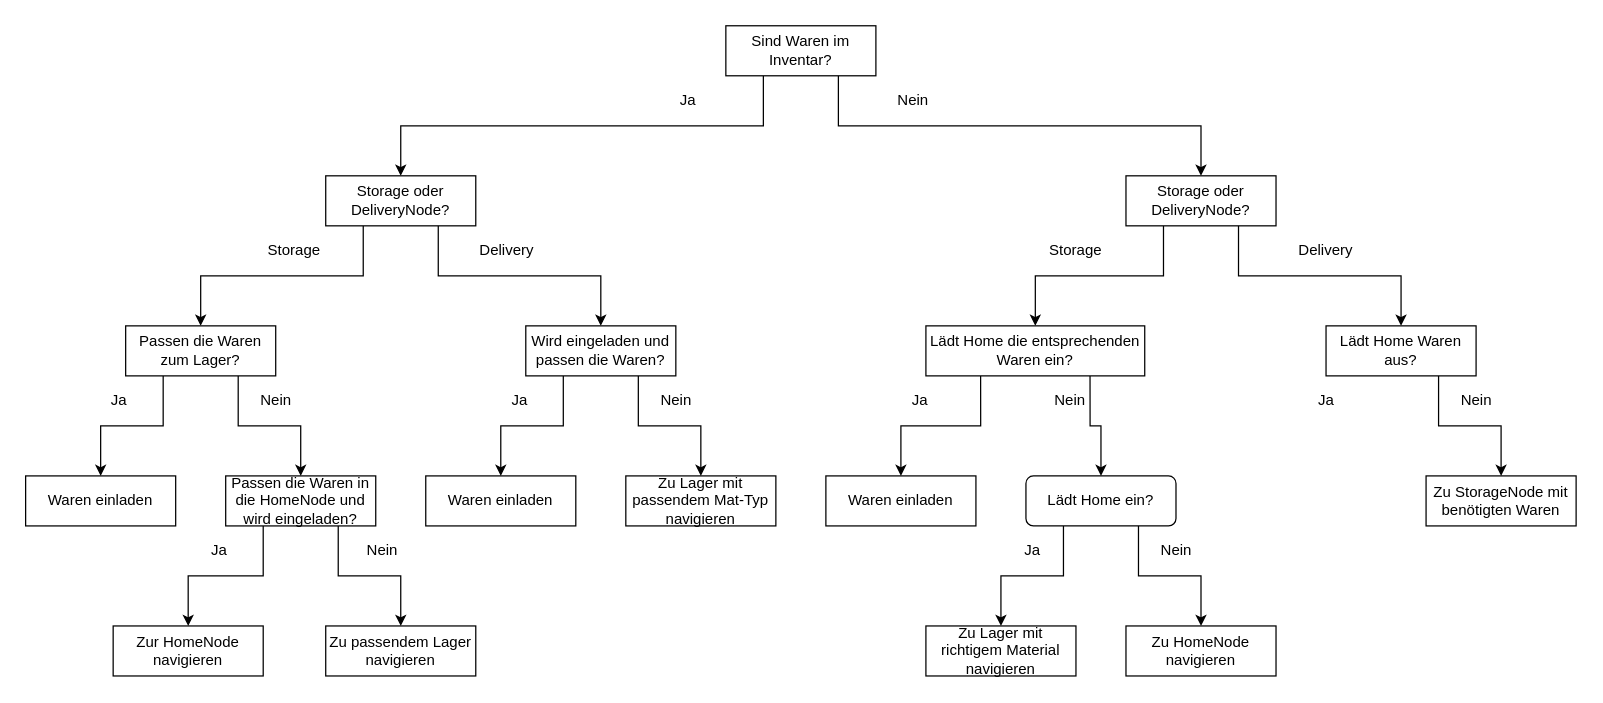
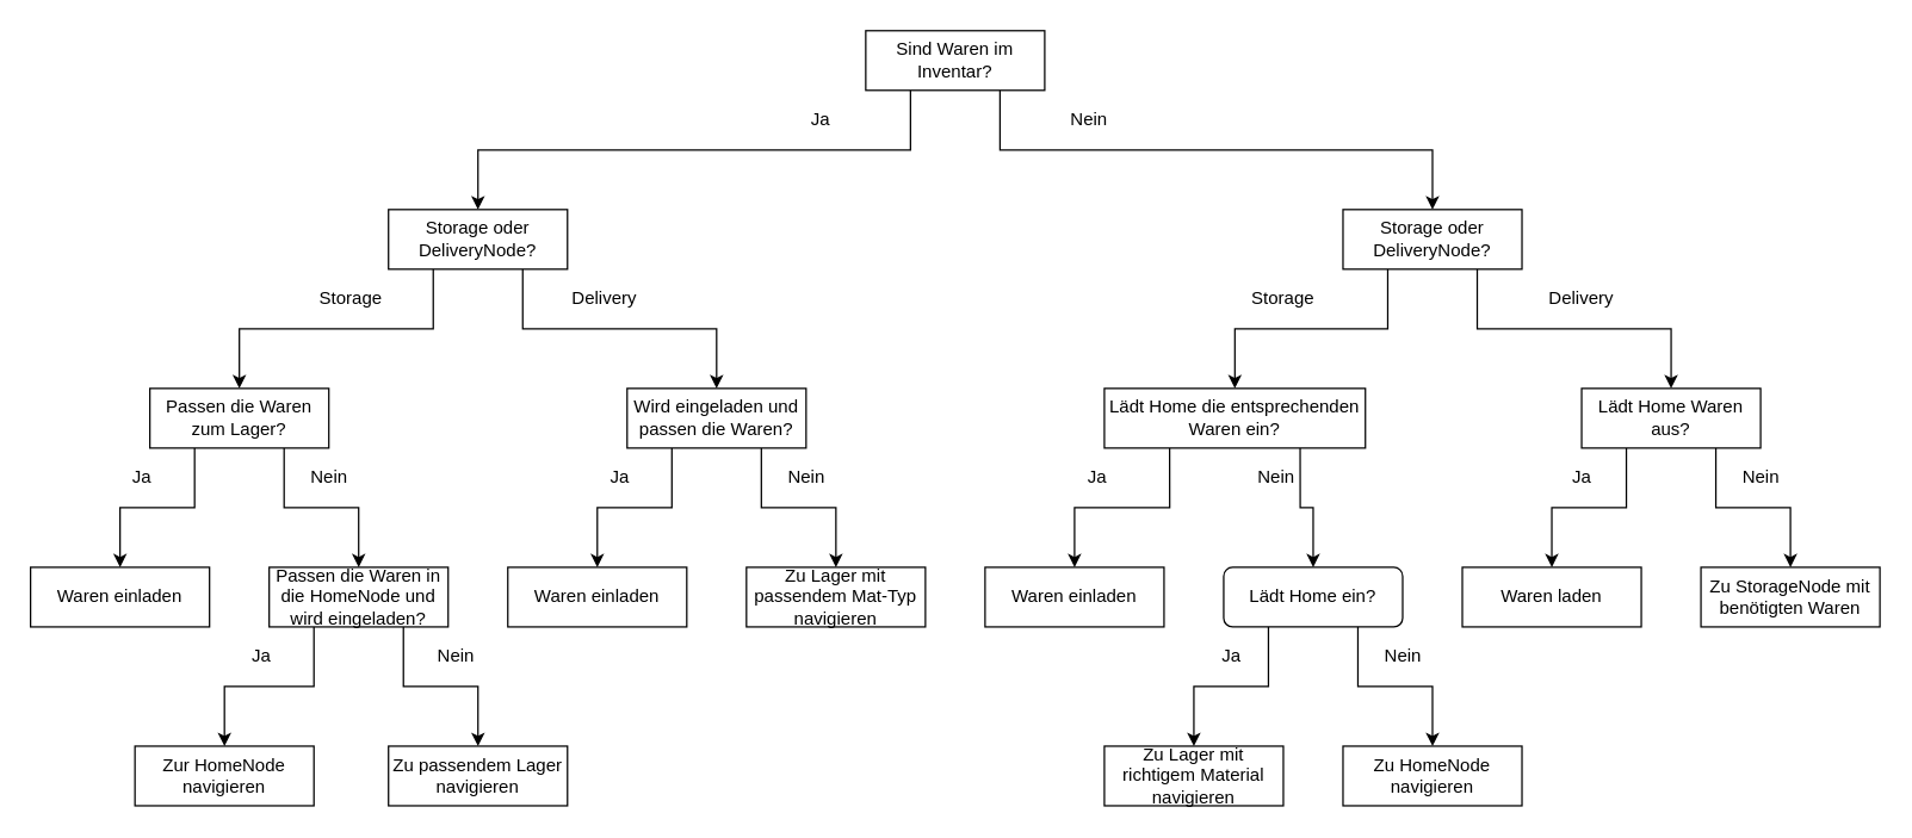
+ <mxCell id="43" style="edgeStyle=orthogonalEdgeStyle;rounded=0;orthogonalLoop=1;jettySize=auto;html=1;exitX=0.25;exitY=1;exitDx=0;exitDy=0;entryX=0.5;entryY=0;entryDx=0;entryDy=0;" parent="1" source="45" target="38" edge="1"><mxGeometry relative="1" as="geometry" /></mxCell>
+ <mxCell id="38" value="Waren laden" style="rounded=0;whiteSpace=wrap;html=1;" parent="1" vertex="1"><mxGeometry x="980" y="380" width="120" height="40" as="geometry" /></mxCell>
